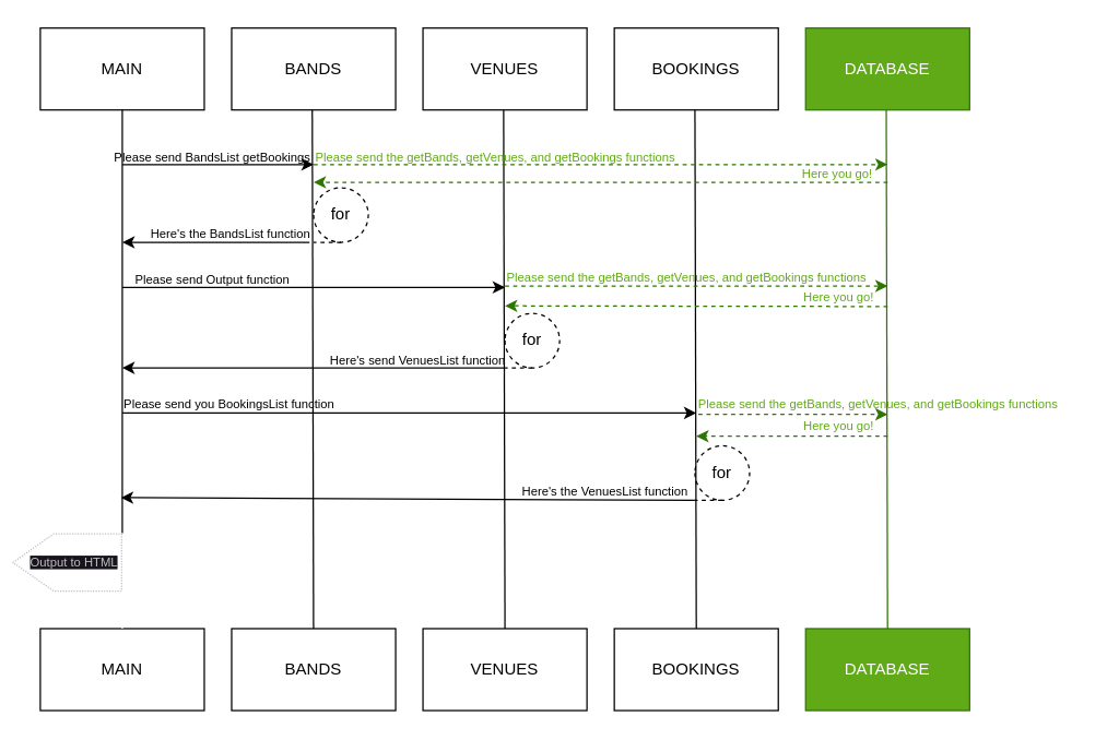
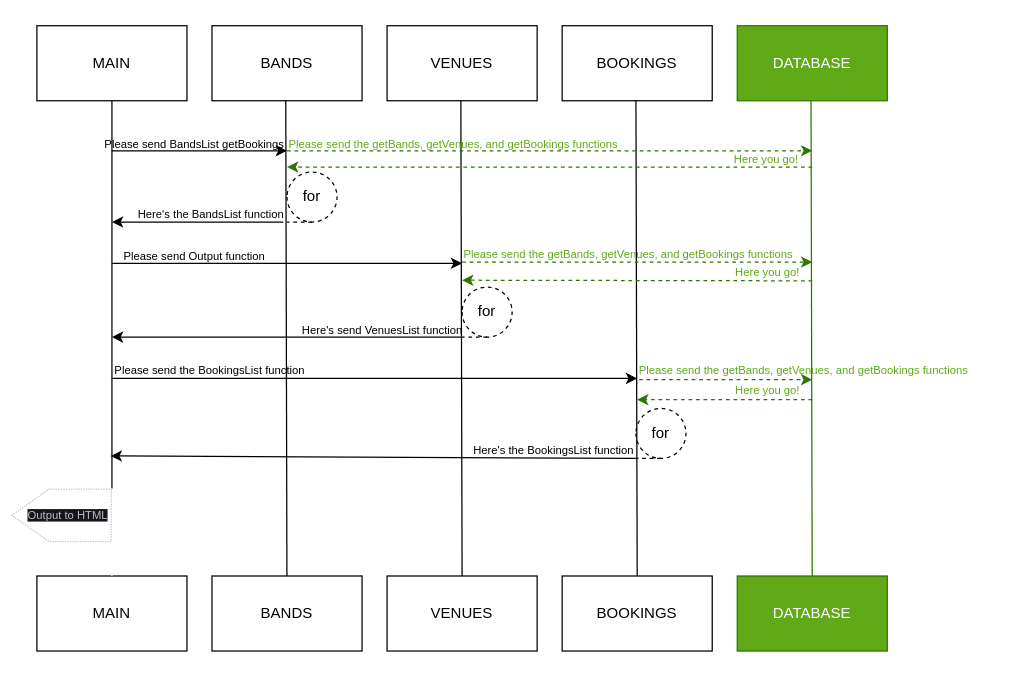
- <mxCell id="22" value="Please send you BookingsList function" style="text;html=1;align=center;verticalAlign=middle;resizable=0;points=[];autosize=1;strokeColor=none;fillColor=none;fontSize=9;fontStyle=0" vertex="1" parent="1"><mxGeometry x="77" y="286" width="180" height="20" as="geometry" /></mxCell>
+ <mxCell id="22" value="Please send the BookingsList function" style="text;html=1;align=center;verticalAlign=middle;resizable=0;points=[];autosize=1;strokeColor=none;fillColor=none;fontSize=9;fontStyle=0" vertex="1" parent="1"><mxGeometry x="77" y="286" width="180" height="20" as="geometry" /></mxCell>
- <mxCell id="40" value="&lt;font style=&quot;font-size: 9px;&quot;&gt;Here's the VenuesList function&lt;/font&gt;" style="text;html=1;align=center;verticalAlign=middle;resizable=0;points=[];autosize=1;strokeColor=none;fillColor=none;fontStyle=0" vertex="1" parent="1"><mxGeometry x="367" y="344" width="150" height="30" as="geometry" /></mxCell>
+ <mxCell id="40" value="&lt;font style=&quot;font-size: 9px;&quot;&gt;Here's the BookingsList function&lt;/font&gt;" style="text;html=1;align=center;verticalAlign=middle;resizable=0;points=[];autosize=1;strokeColor=none;fillColor=none;fontStyle=0" vertex="1" parent="1"><mxGeometry x="367" y="344" width="150" height="30" as="geometry" /></mxCell>
